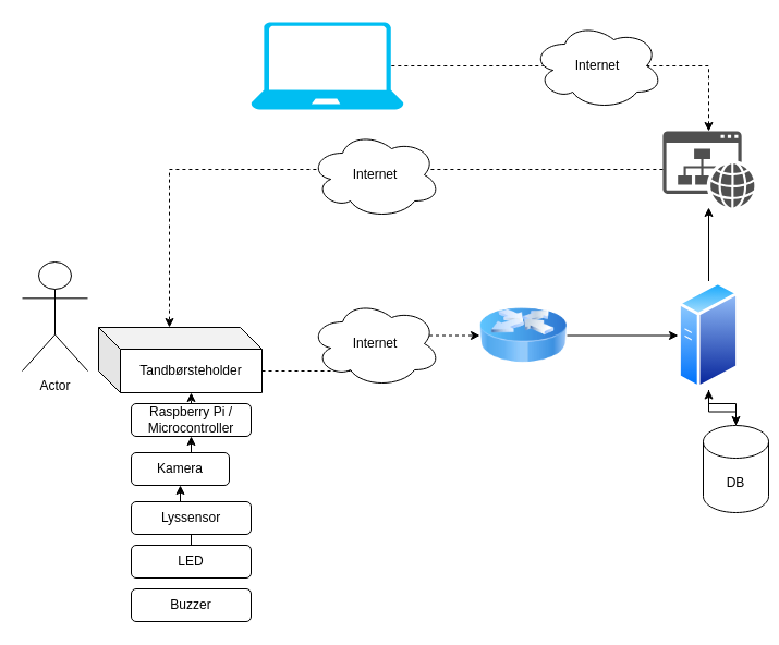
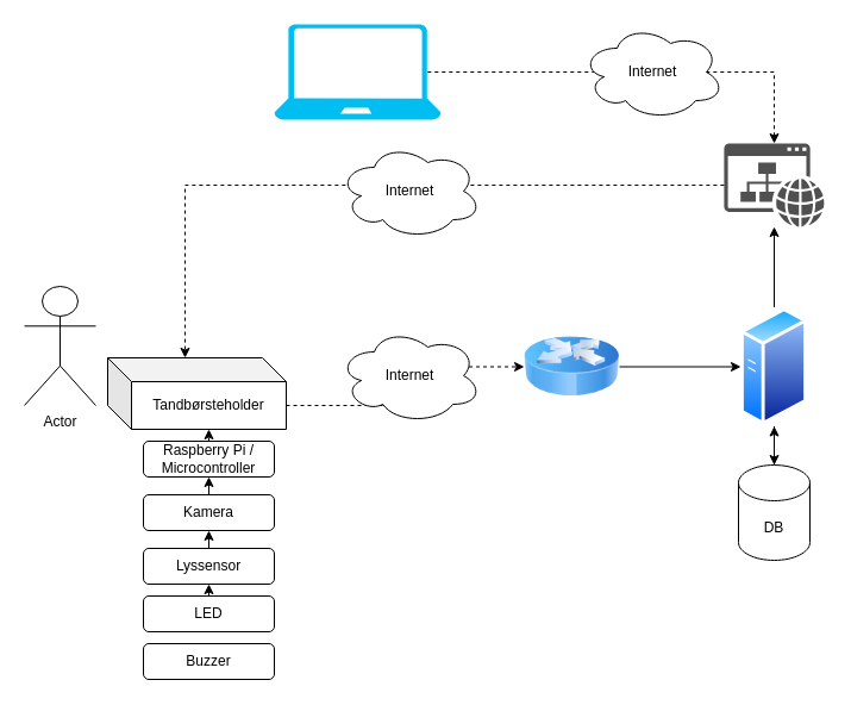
- <mxCell id="18" value="Kamera" style="rounded=1;whiteSpace=wrap;html=1;" vertex="1" parent="1"><mxGeometry x="120" y="415" width="90" height="30" as="geometry" /></mxCell>
+ <mxCell id="18" value="Kamera" style="rounded=1;whiteSpace=wrap;html=1;" vertex="1" parent="1"><mxGeometry x="120" y="415" width="110" height="30" as="geometry" /></mxCell>
- <mxCell id="3" value="DB" style="shape=cylinder3;whiteSpace=wrap;html=1;boundedLbl=1;backgroundOutline=1;size=15;" vertex="1" parent="1"><mxGeometry x="645" y="390" width="60" height="80" as="geometry" /></mxCell>
+ <mxCell id="3" value="DB" style="shape=cylinder3;whiteSpace=wrap;html=1;boundedLbl=1;backgroundOutline=1;size=15;" vertex="1" parent="1"><mxGeometry x="620" y="390" width="60" height="80" as="geometry" /></mxCell>
- <mxCell id="21" style="edgeStyle=orthogonalEdgeStyle;rounded=0;orthogonalLoop=1;jettySize=auto;html=1;exitX=0.5;exitY=0;exitDx=0;exitDy=0;entryX=0.5;entryY=1;entryDx=0;entryDy=0;endArrow=none;" edge="1" parent="1" source="22" target="20"><mxGeometry relative="1" as="geometry" /></mxCell>
+ <mxCell id="21" style="edgeStyle=orthogonalEdgeStyle;rounded=0;orthogonalLoop=1;jettySize=auto;html=1;exitX=0.5;exitY=0;exitDx=0;exitDy=0;entryX=0.5;entryY=1;entryDx=0;entryDy=0;" edge="1" parent="1" source="22" target="20"><mxGeometry relative="1" as="geometry" /></mxCell>
